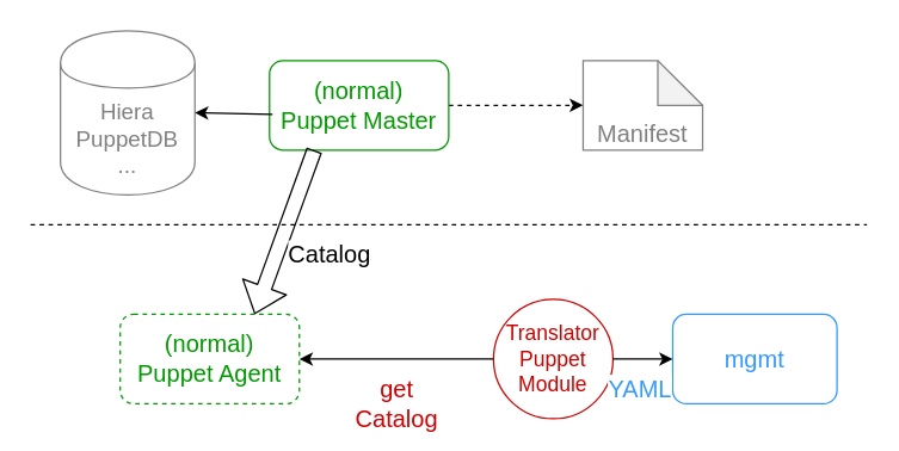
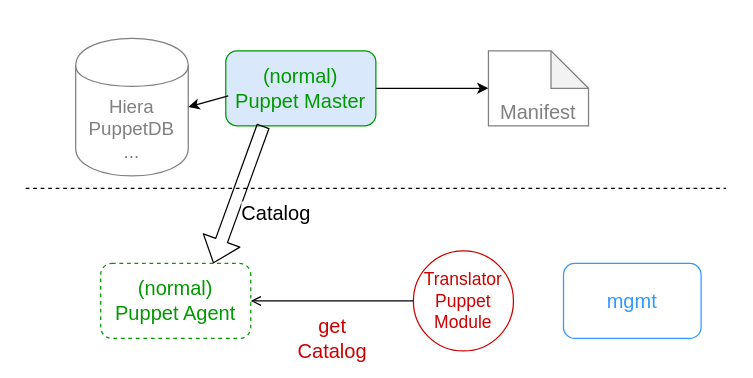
- <mxCell id="3" value="&lt;div style=&quot;font-size: 16px;&quot;&gt;(normal)&lt;/div&gt;&lt;div style=&quot;font-size: 16px;&quot;&gt;Puppet Master&lt;br style=&quot;font-size: 16px;&quot;&gt;&lt;/div&gt;" style="rounded=1;whiteSpace=wrap;html=1;fontColor=#009900;strokeColor=#009900;fontSize=16;" vertex="1" parent="1"><mxGeometry x="180" y="40" width="120" height="60" as="geometry" /></mxCell>
+ <mxCell id="3" value="&lt;div style=&quot;font-size: 16px;&quot;&gt;(normal)&lt;/div&gt;&lt;div style=&quot;font-size: 16px;&quot;&gt;Puppet Master&lt;br style=&quot;font-size: 16px;&quot;&gt;&lt;/div&gt;" style="rounded=1;whiteSpace=wrap;html=1;fontColor=#009900;strokeColor=#009900;fontSize=16;fillColor=#dae8fc;" vertex="1" parent="1"><mxGeometry x="180" y="40" width="120" height="60" as="geometry" /></mxCell>
- <mxCell id="2" style="edgeStyle=orthogonalEdgeStyle;rounded=0;orthogonalLoop=1;jettySize=auto;html=1;exitX=1;exitY=0.5;exitDx=0;exitDy=0;entryX=0;entryY=0.5;entryDx=0;entryDy=0;entryPerimeter=0;dashed=1;" edge="1" parent="1" source="3" target="4"><mxGeometry relative="1" as="geometry" /></mxCell>
+ <mxCell id="2" style="edgeStyle=orthogonalEdgeStyle;rounded=0;orthogonalLoop=1;jettySize=auto;html=1;exitX=1;exitY=0.5;exitDx=0;exitDy=0;entryX=0;entryY=0.5;entryDx=0;entryDy=0;entryPerimeter=0;" edge="1" parent="1" source="3" target="4"><mxGeometry relative="1" as="geometry" /></mxCell>
- <mxCell id="5" value="&lt;div style=&quot;font-size: 15px;&quot;&gt;Hiera&lt;/div&gt;&lt;div style=&quot;font-size: 15px;&quot;&gt;PuppetDB&lt;/div&gt;&lt;div style=&quot;font-size: 15px;&quot;&gt;...&lt;/div&gt;" style="shape=cylinder;whiteSpace=wrap;html=1;boundedLbl=1;backgroundOutline=1;strokeColor=#808080;fontColor=#808080;fontSize=15;" vertex="1" parent="1"><mxGeometry x="40" y="20" width="90" height="110" as="geometry" /></mxCell>
+ <mxCell id="5" value="&lt;div style=&quot;font-size: 15px;&quot;&gt;Hiera&lt;/div&gt;&lt;div style=&quot;font-size: 15px;&quot;&gt;PuppetDB&lt;/div&gt;&lt;div style=&quot;font-size: 15px;&quot;&gt;...&lt;/div&gt;" style="shape=cylinder;whiteSpace=wrap;html=1;boundedLbl=1;backgroundOutline=1;strokeColor=#808080;fontColor=#808080;fontSize=15;" vertex="1" parent="1"><mxGeometry x="60" y="30" width="90" height="110" as="geometry" /></mxCell>
- <mxCell id="9" value="&lt;div style=&quot;font-size: 16px;&quot;&gt;get&lt;/div&gt;&lt;div style=&quot;font-size: 16px;&quot;&gt;Catalog&lt;br style=&quot;font-size: 16px;&quot;&gt;&lt;/div&gt;" style="endArrow=classic;html=1;fontColor=#CC0000;entryX=1;entryY=0.5;entryDx=0;entryDy=0;exitX=0;exitY=0.5;exitDx=0;exitDy=0;fontSize=16;" edge="1" parent="1" source="8" target="6"><mxGeometry y="30" width="50" height="50" relative="1" as="geometry"><mxPoint x="50" y="390" as="sourcePoint" /><mxPoint x="100" y="340" as="targetPoint" /><mxPoint as="offset" /></mxGeometry></mxCell>
+ <mxCell id="9" value="&lt;div style=&quot;font-size: 16px;&quot;&gt;get&lt;/div&gt;&lt;div style=&quot;font-size: 16px;&quot;&gt;Catalog&lt;br style=&quot;font-size: 16px;&quot;&gt;&lt;/div&gt;" style="endArrow=open;html=1;fontColor=#CC0000;entryX=1;entryY=0.5;entryDx=0;entryDy=0;exitX=0;exitY=0.5;exitDx=0;exitDy=0;fontSize=16;" edge="1" parent="1" source="8" target="6"><mxGeometry y="30" width="50" height="50" relative="1" as="geometry"><mxPoint x="50" y="390" as="sourcePoint" /><mxPoint x="100" y="340" as="targetPoint" /><mxPoint as="offset" /></mxGeometry></mxCell>
- <mxCell id="12" value="YAML" style="endArrow=classic;html=1;fontColor=#3399FF;entryX=0;entryY=0.5;entryDx=0;entryDy=0;exitX=1;exitY=0.5;exitDx=0;exitDy=0;fontSize=16;" edge="1" parent="1" source="8" target="11"><mxGeometry x="-0.111" y="-20" width="50" height="50" relative="1" as="geometry"><mxPoint x="40" y="350" as="sourcePoint" /><mxPoint x="90" y="300" as="targetPoint" /><mxPoint as="offset" /></mxGeometry></mxCell>
